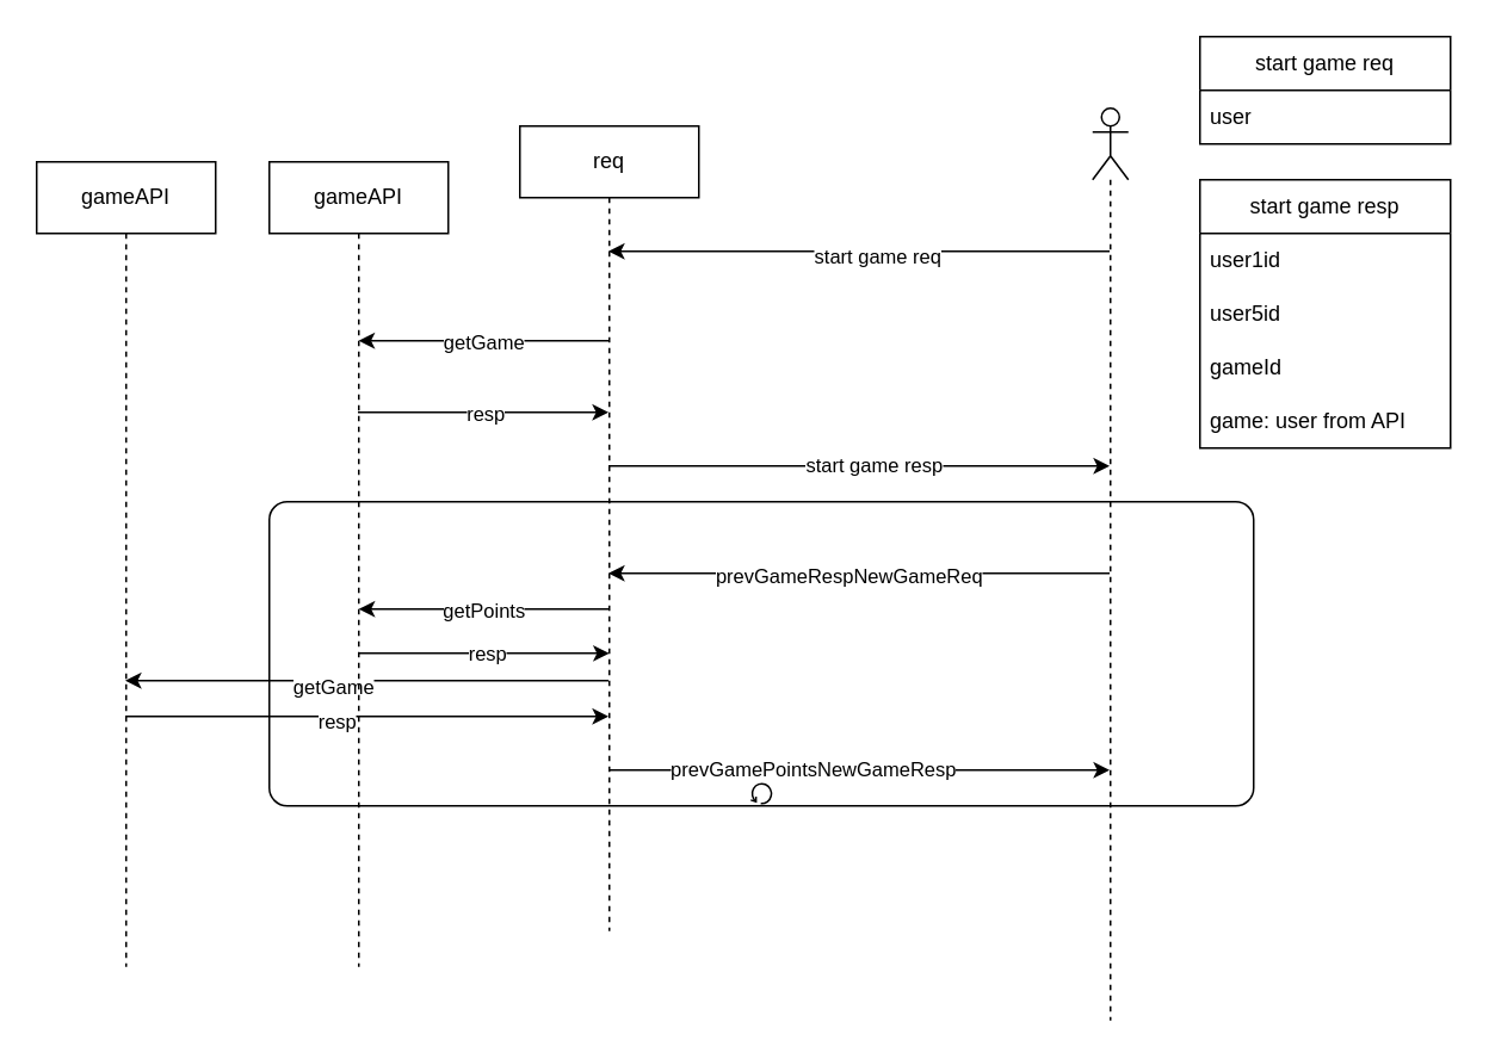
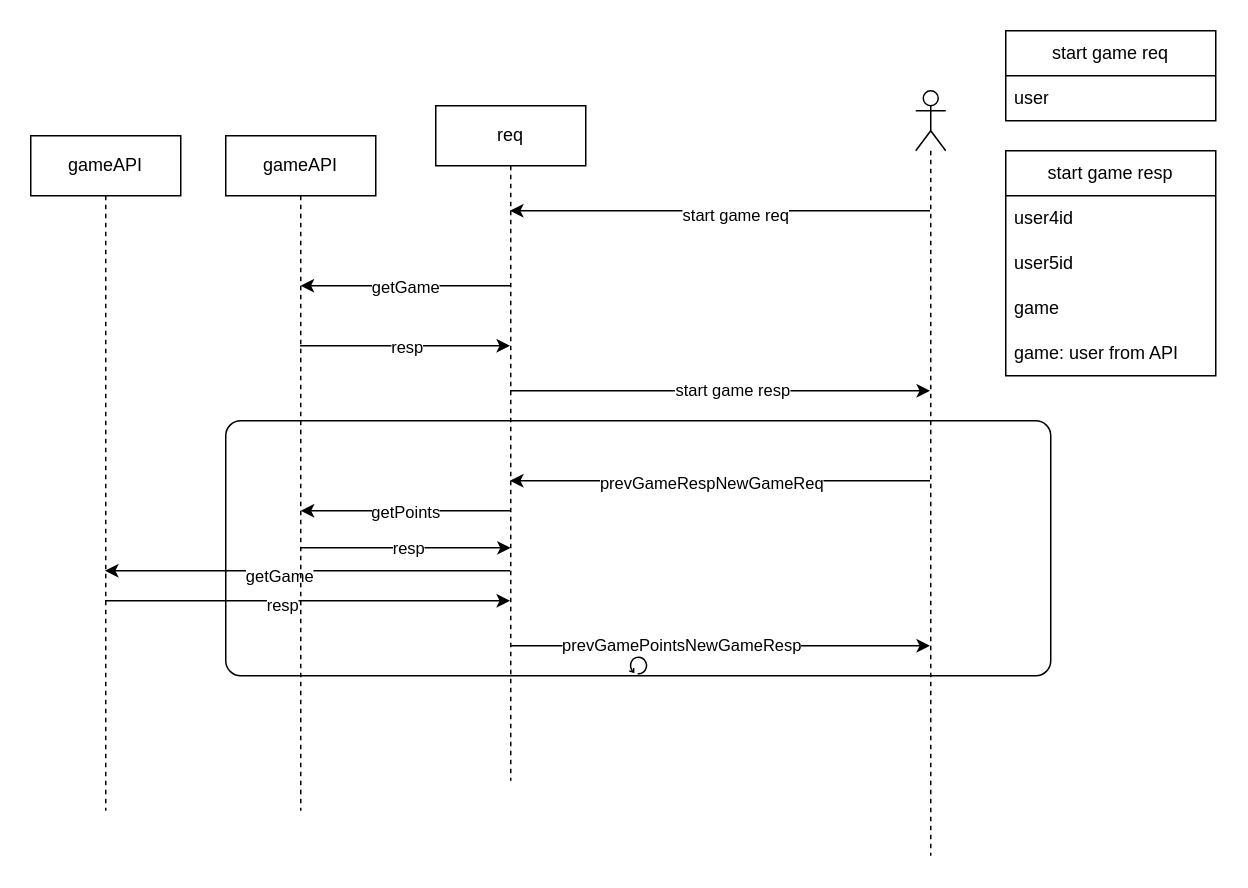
- <mxCell id="23" value="user1id" style="text;strokeColor=none;fillColor=none;align=left;verticalAlign=middle;spacingLeft=4;spacingRight=4;overflow=hidden;points=[[0,0.5],[1,0.5]];portConstraint=eastwest;rotatable=0;whiteSpace=wrap;html=1;" vertex="1" parent="22"><mxGeometry y="30" width="140" height="30" as="geometry" /></mxCell>
+ <mxCell id="23" value="user4id" style="text;strokeColor=none;fillColor=none;align=left;verticalAlign=middle;spacingLeft=4;spacingRight=4;overflow=hidden;points=[[0,0.5],[1,0.5]];portConstraint=eastwest;rotatable=0;whiteSpace=wrap;html=1;" vertex="1" parent="22"><mxGeometry y="30" width="140" height="30" as="geometry" /></mxCell>
- <mxCell id="25" value="gameId" style="text;strokeColor=none;fillColor=none;align=left;verticalAlign=middle;spacingLeft=4;spacingRight=4;overflow=hidden;points=[[0,0.5],[1,0.5]];portConstraint=eastwest;rotatable=0;whiteSpace=wrap;html=1;" vertex="1" parent="22"><mxGeometry y="90" width="140" height="30" as="geometry" /></mxCell>
+ <mxCell id="25" value="game" style="text;strokeColor=none;fillColor=none;align=left;verticalAlign=middle;spacingLeft=4;spacingRight=4;overflow=hidden;points=[[0,0.5],[1,0.5]];portConstraint=eastwest;rotatable=0;whiteSpace=wrap;html=1;" vertex="1" parent="22"><mxGeometry y="90" width="140" height="30" as="geometry" /></mxCell>
